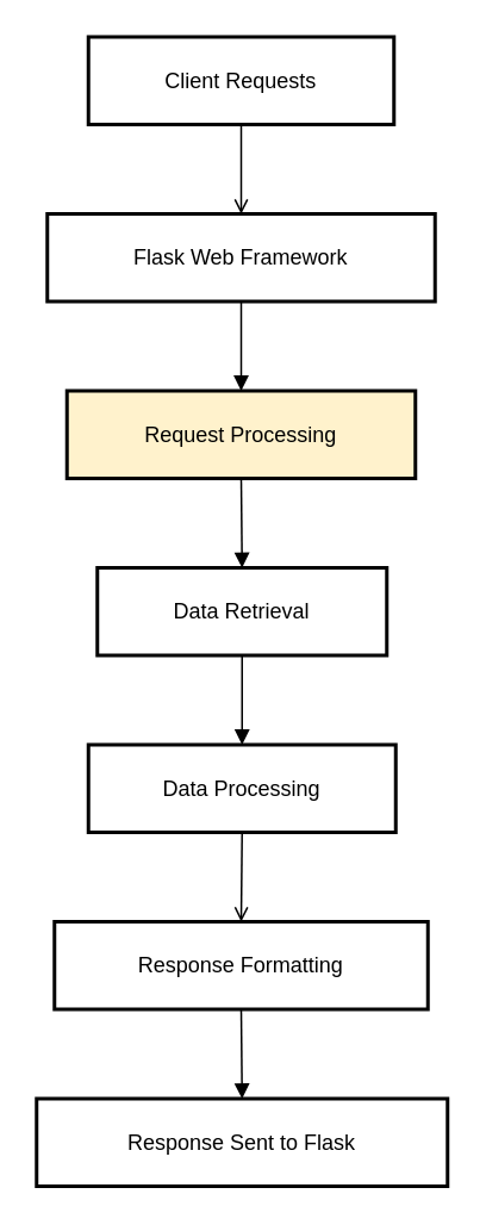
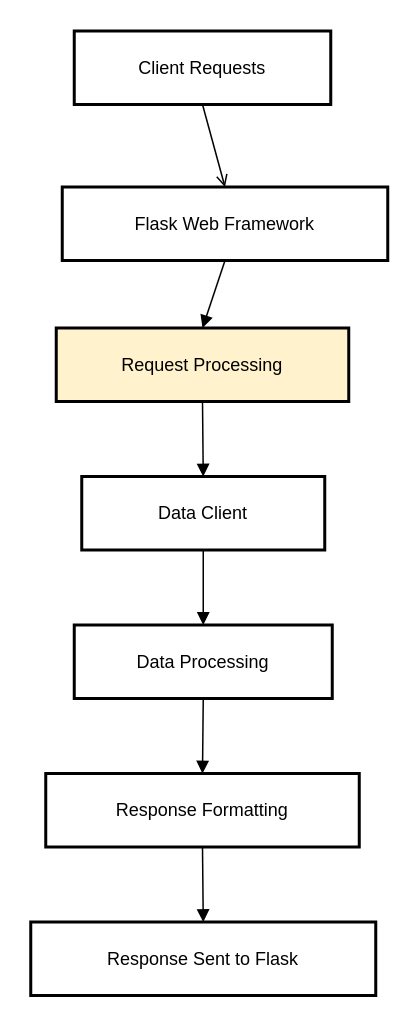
- <mxCell id="3" value="Flask Web Framework" style="whiteSpace=wrap;strokeWidth=2;" vertex="1" parent="1"><mxGeometry x="26" y="119" width="217" height="49" as="geometry" /></mxCell>
+ <mxCell id="3" value="Flask Web Framework" style="whiteSpace=wrap;strokeWidth=2;" vertex="1" parent="1"><mxGeometry x="41" y="124" width="217" height="49" as="geometry" /></mxCell>
- <mxCell id="5" value="Data Retrieval" style="whiteSpace=wrap;strokeWidth=2;" vertex="1" parent="1"><mxGeometry x="54" y="317" width="162" height="49" as="geometry" /></mxCell>
+ <mxCell id="5" value="Data Client" style="whiteSpace=wrap;strokeWidth=2;" vertex="1" parent="1"><mxGeometry x="54" y="317" width="162" height="49" as="geometry" /></mxCell>
- <mxCell id="13" value="" style="curved=1;startArrow=none;endArrow=open;exitX=0.5;exitY=1;entryX=0.5;entryY=0;" edge="1" parent="1" source="6" target="7"><mxGeometry relative="1" as="geometry"><Array as="points" /></mxGeometry></mxCell>
+ <mxCell id="13" value="" style="curved=1;startArrow=none;endArrow=block;exitX=0.5;exitY=1;entryX=0.5;entryY=0;" edge="1" parent="1" source="6" target="7"><mxGeometry relative="1" as="geometry"><Array as="points" /></mxGeometry></mxCell>
